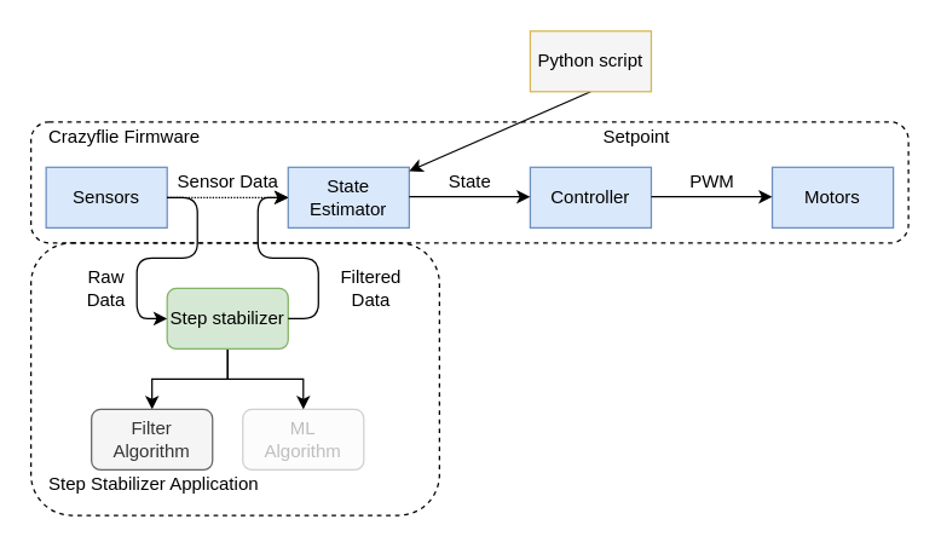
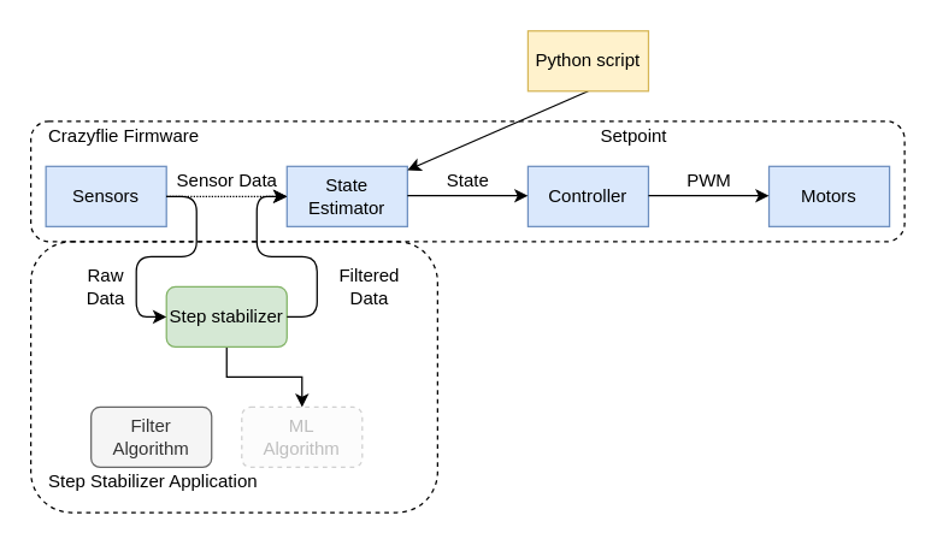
- <mxCell id="17" value="Python script" style="rounded=0;whiteSpace=wrap;html=1;fillColor=#f5f5f5;strokeColor=#d6b656;" parent="1" vertex="1"><mxGeometry x="350" y="20" width="80" height="40" as="geometry" /></mxCell>
+ <mxCell id="17" value="Python script" style="rounded=0;whiteSpace=wrap;html=1;fillColor=#fff2cc;strokeColor=#d6b656;" parent="1" vertex="1"><mxGeometry x="350" y="20" width="80" height="40" as="geometry" /></mxCell>
- <mxCell id="18" style="edgeStyle=orthogonalEdgeStyle;rounded=0;orthogonalLoop=1;jettySize=auto;html=1;exitX=0.5;exitY=1;exitDx=0;exitDy=0;entryX=0.5;entryY=0;entryDx=0;entryDy=0;" edge="1" parent="1" source="20" target="26"><mxGeometry relative="1" as="geometry" /></mxCell>
- <mxCell id="27" value="ML &lt;br&gt;Algorithm" style="rounded=1;whiteSpace=wrap;html=1;glass=0;sketch=0;fillColor=#f5f5f5;strokeColor=#666666;fontColor=#333333;opacity=30;textOpacity=30;" vertex="1" parent="1"><mxGeometry x="160" y="270" width="80" height="40" as="geometry" /></mxCell>
+ <mxCell id="27" value="ML &lt;br&gt;Algorithm" style="rounded=1;whiteSpace=wrap;html=1;glass=0;sketch=0;fillColor=#f5f5f5;strokeColor=#666666;fontColor=#333333;opacity=30;textOpacity=30;dashed=1;" vertex="1" parent="1"><mxGeometry x="160" y="270" width="80" height="40" as="geometry" /></mxCell>
